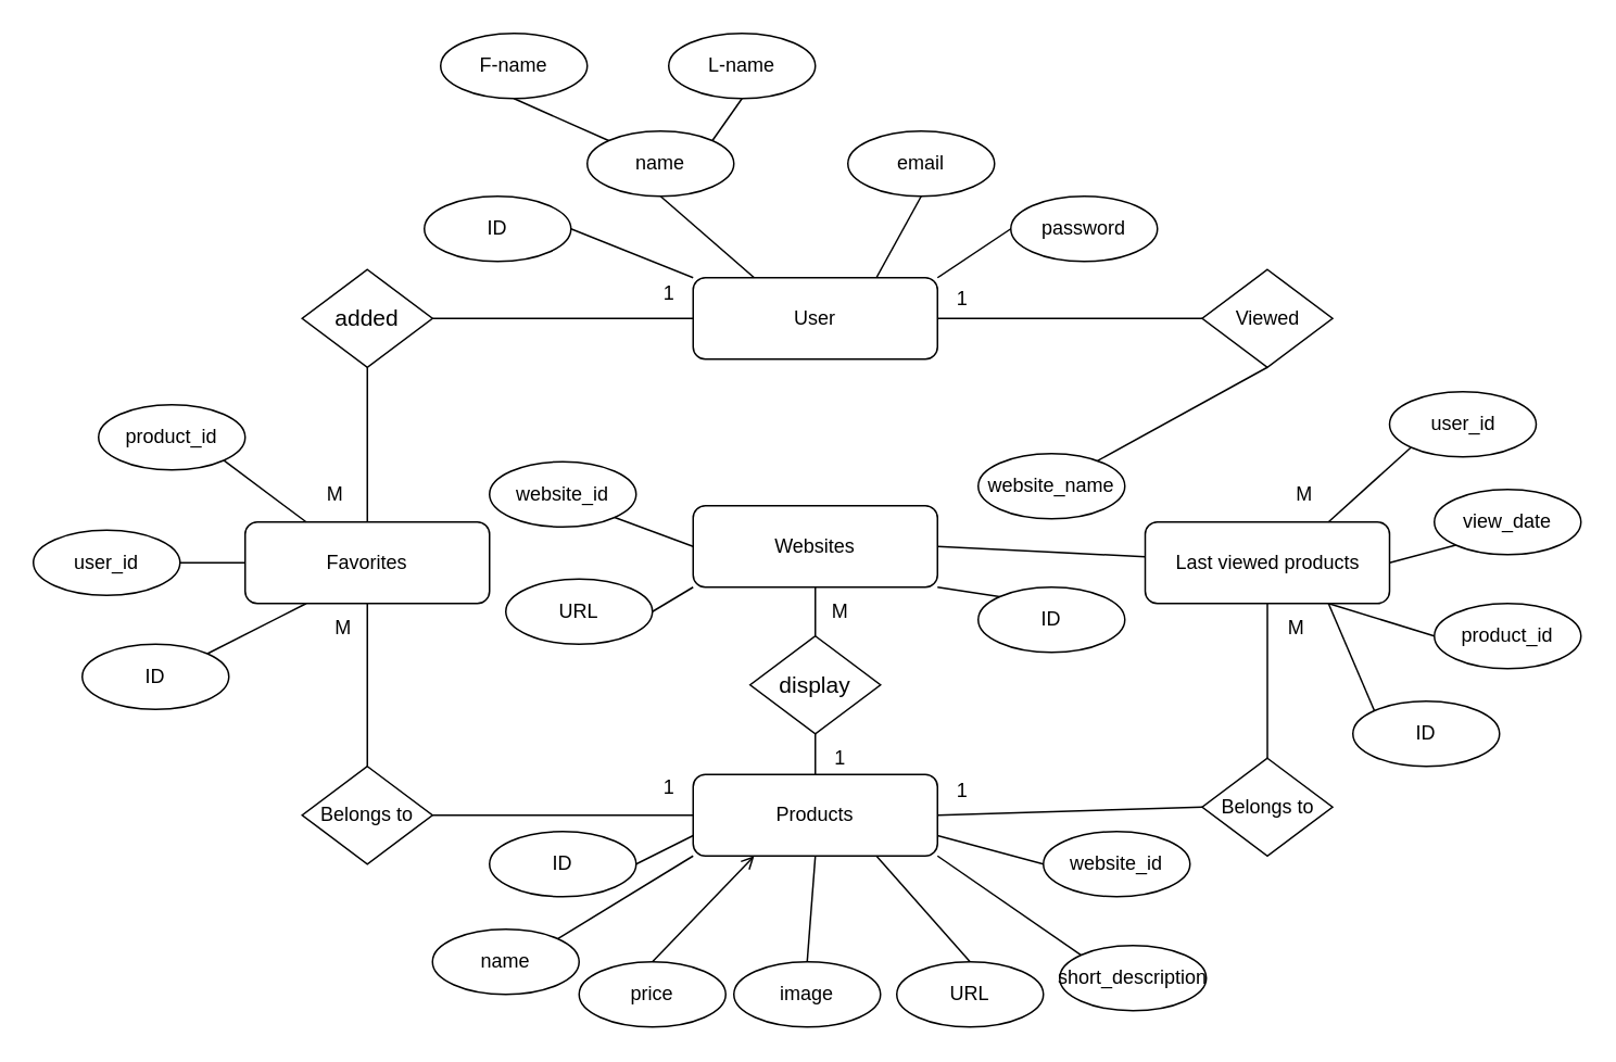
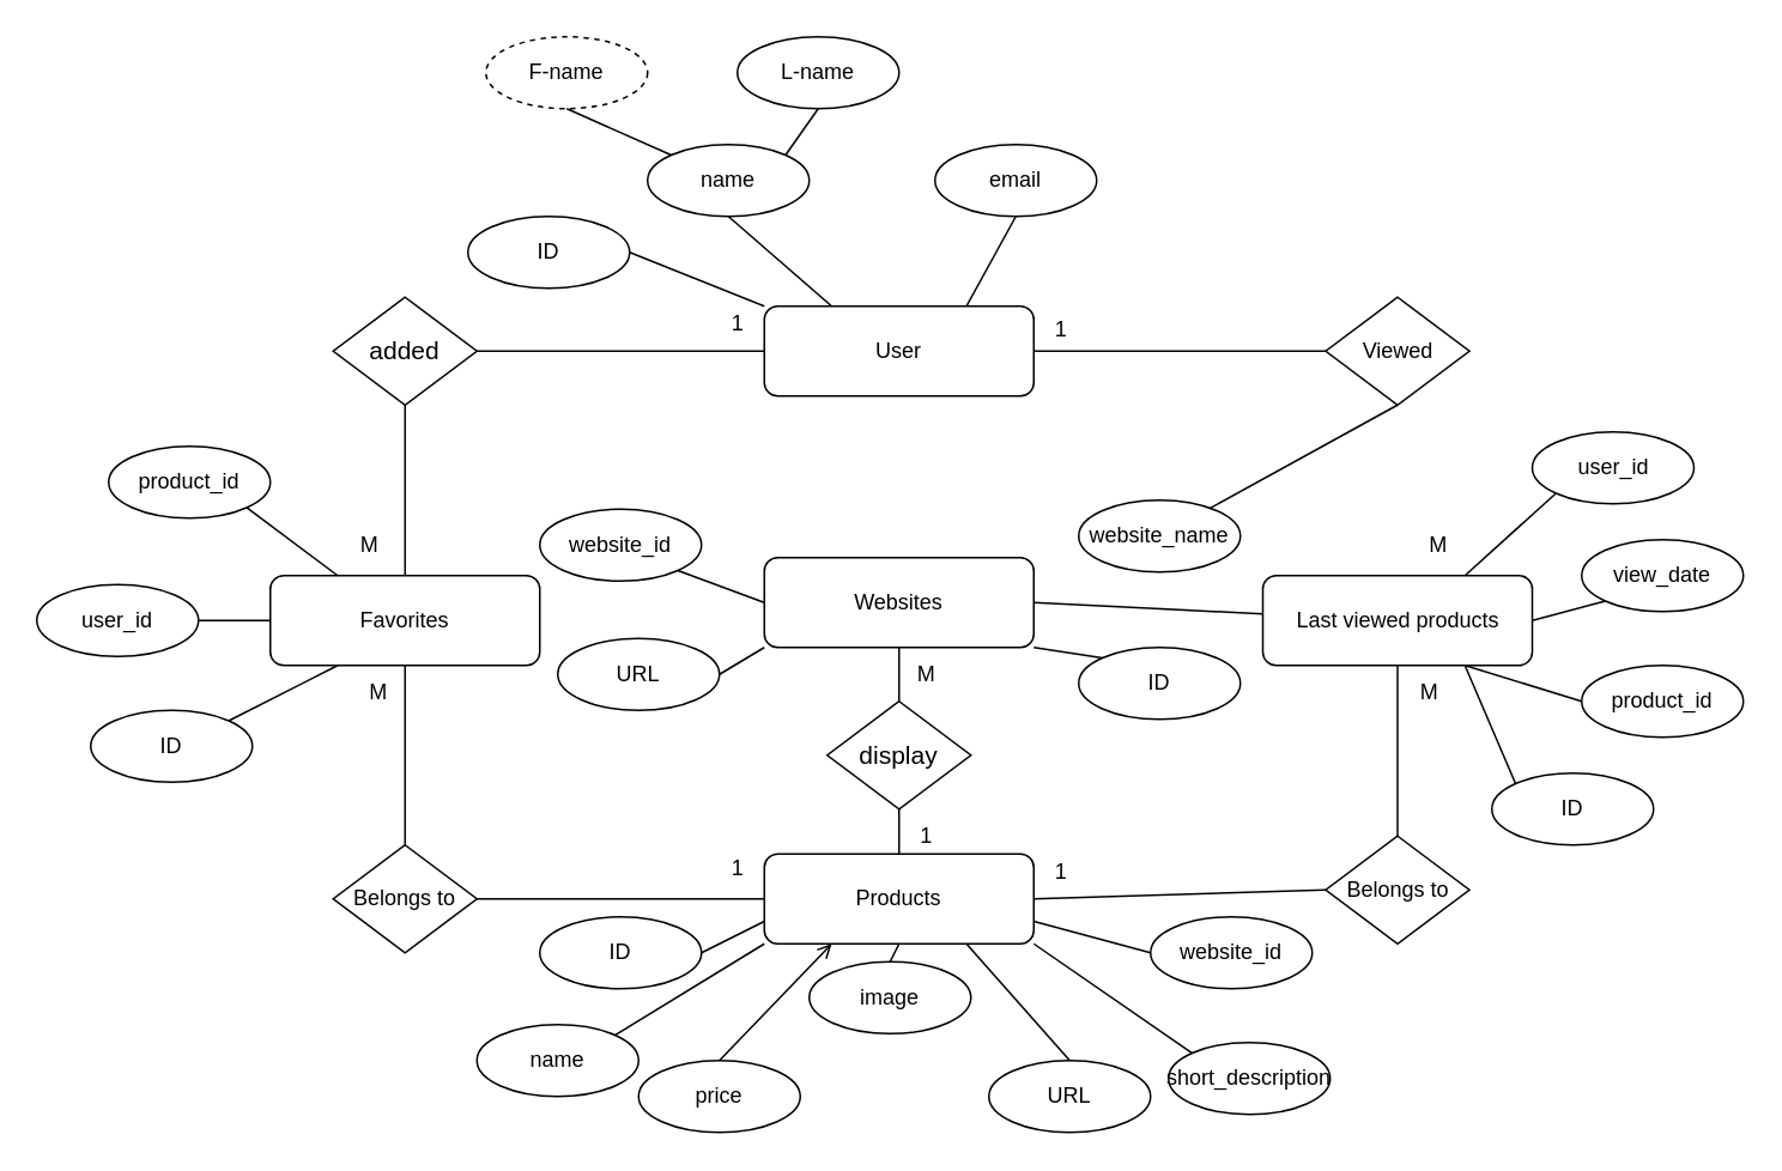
- <mxCell id="46" value="F-name" style="ellipse;whiteSpace=wrap;html=1;" vertex="1" parent="1"><mxGeometry x="270" y="20" width="90" height="40" as="geometry" /></mxCell>
+ <mxCell id="46" value="F-name" style="ellipse;whiteSpace=wrap;html=1;dashed=1;" vertex="1" parent="1"><mxGeometry x="270" y="20" width="90" height="40" as="geometry" /></mxCell>
- <mxCell id="39" value="password" style="ellipse;whiteSpace=wrap;html=1;" vertex="1" parent="1"><mxGeometry x="620" y="120" width="90" height="40" as="geometry" /></mxCell>
- <mxCell id="45" value="" style="endArrow=none;html=1;rounded=0;exitX=0;exitY=0.5;exitDx=0;exitDy=0;entryX=1;entryY=0;entryDx=0;entryDy=0;" edge="1" parent="1" source="39" target="2"><mxGeometry width="50" height="50" relative="1" as="geometry"><mxPoint x="380" y="170" as="sourcePoint" /><mxPoint x="455" y="200" as="targetPoint" /></mxGeometry></mxCell>
- <mxCell id="58" value="image" style="ellipse;whiteSpace=wrap;html=1;" vertex="1" parent="1"><mxGeometry x="450" y="590" width="90" height="40" as="geometry" /></mxCell>
+ <mxCell id="58" value="image" style="ellipse;whiteSpace=wrap;html=1;" vertex="1" parent="1"><mxGeometry x="450" y="535" width="90" height="40" as="geometry" /></mxCell>
